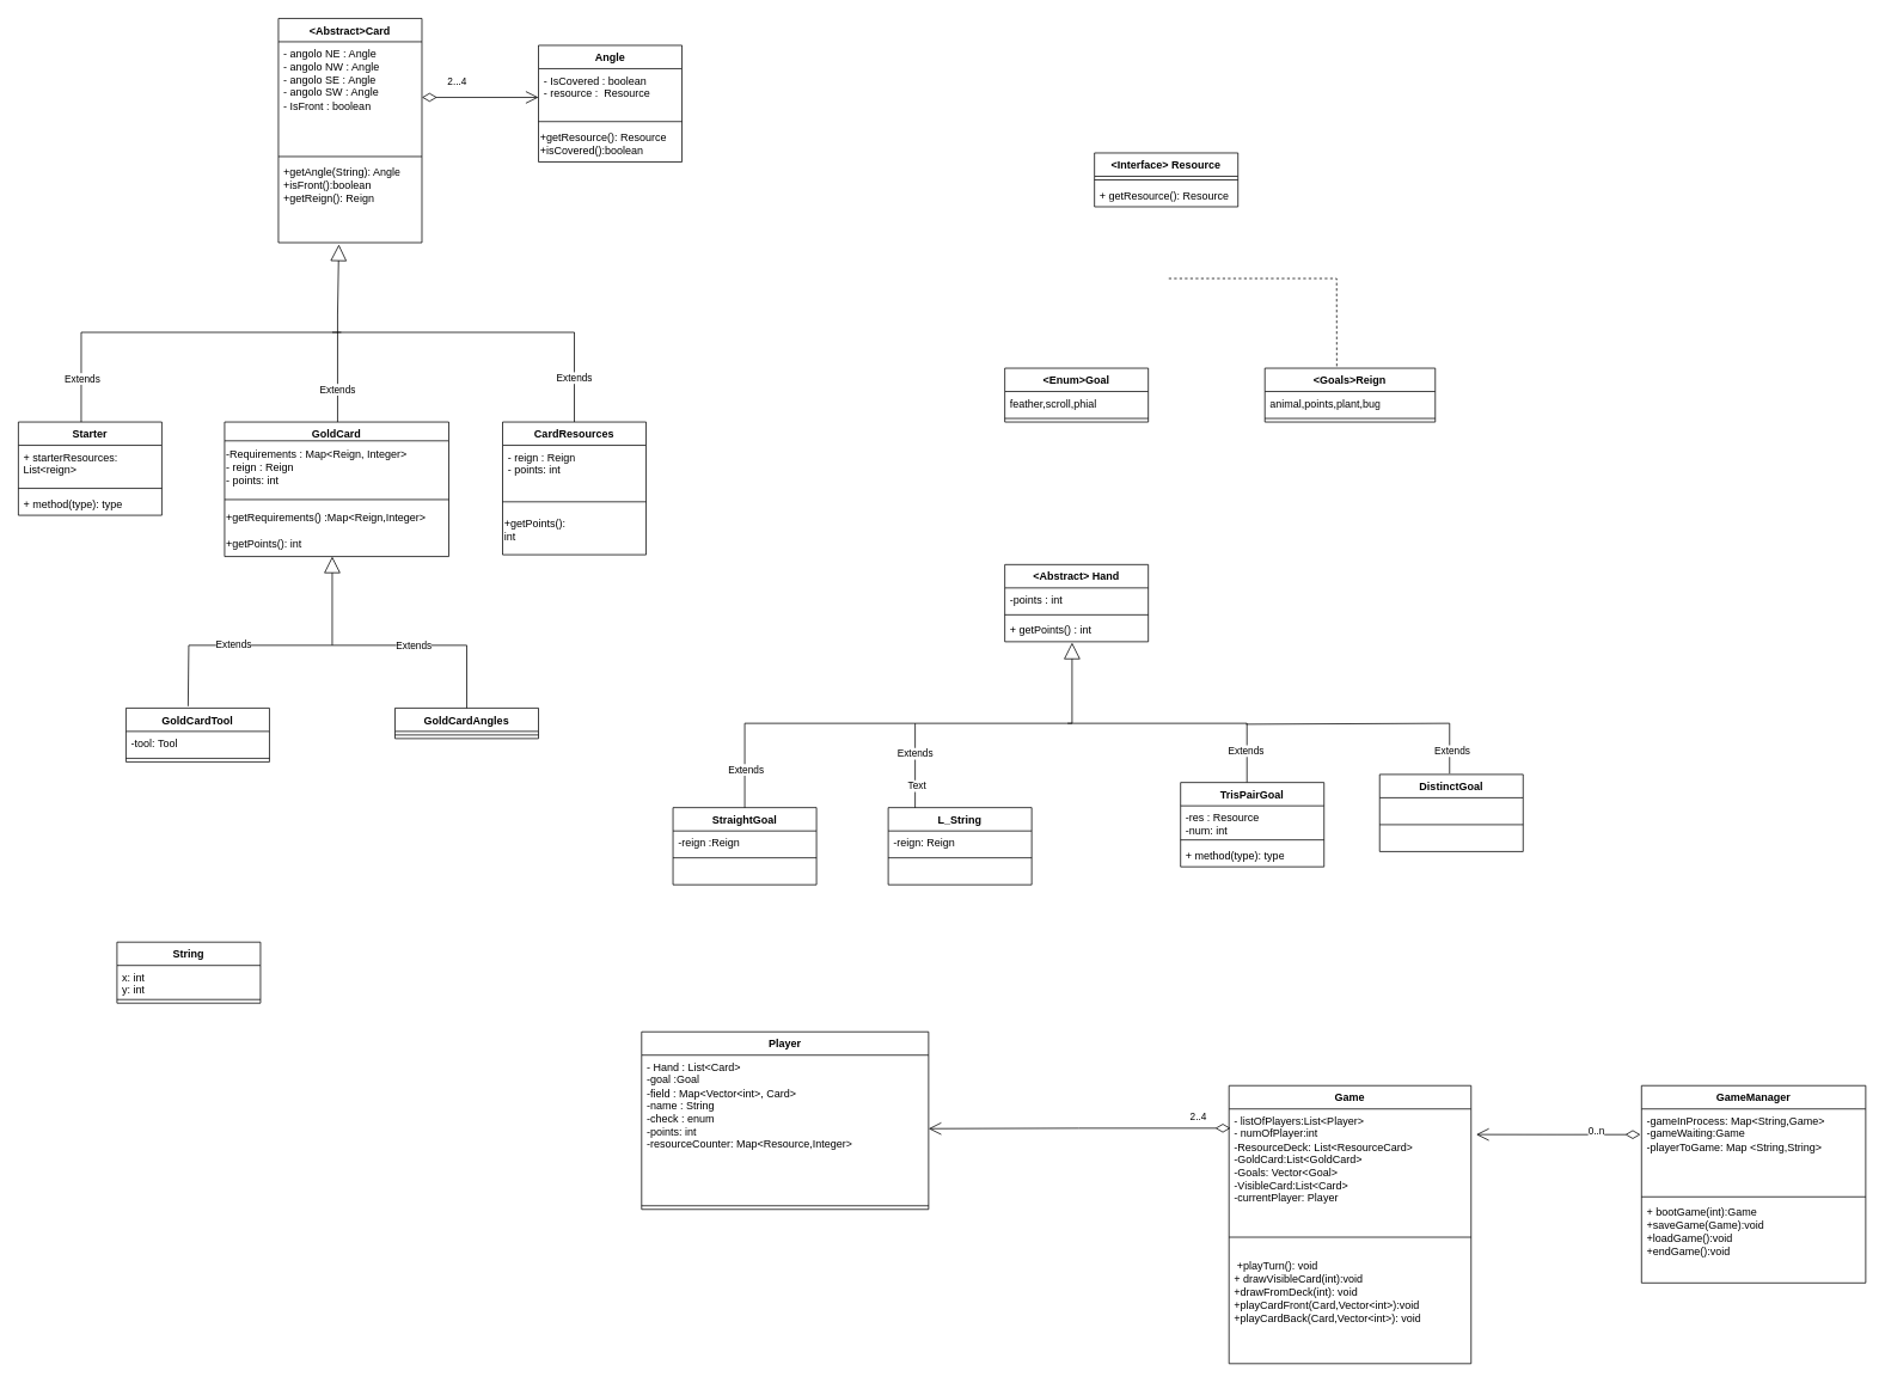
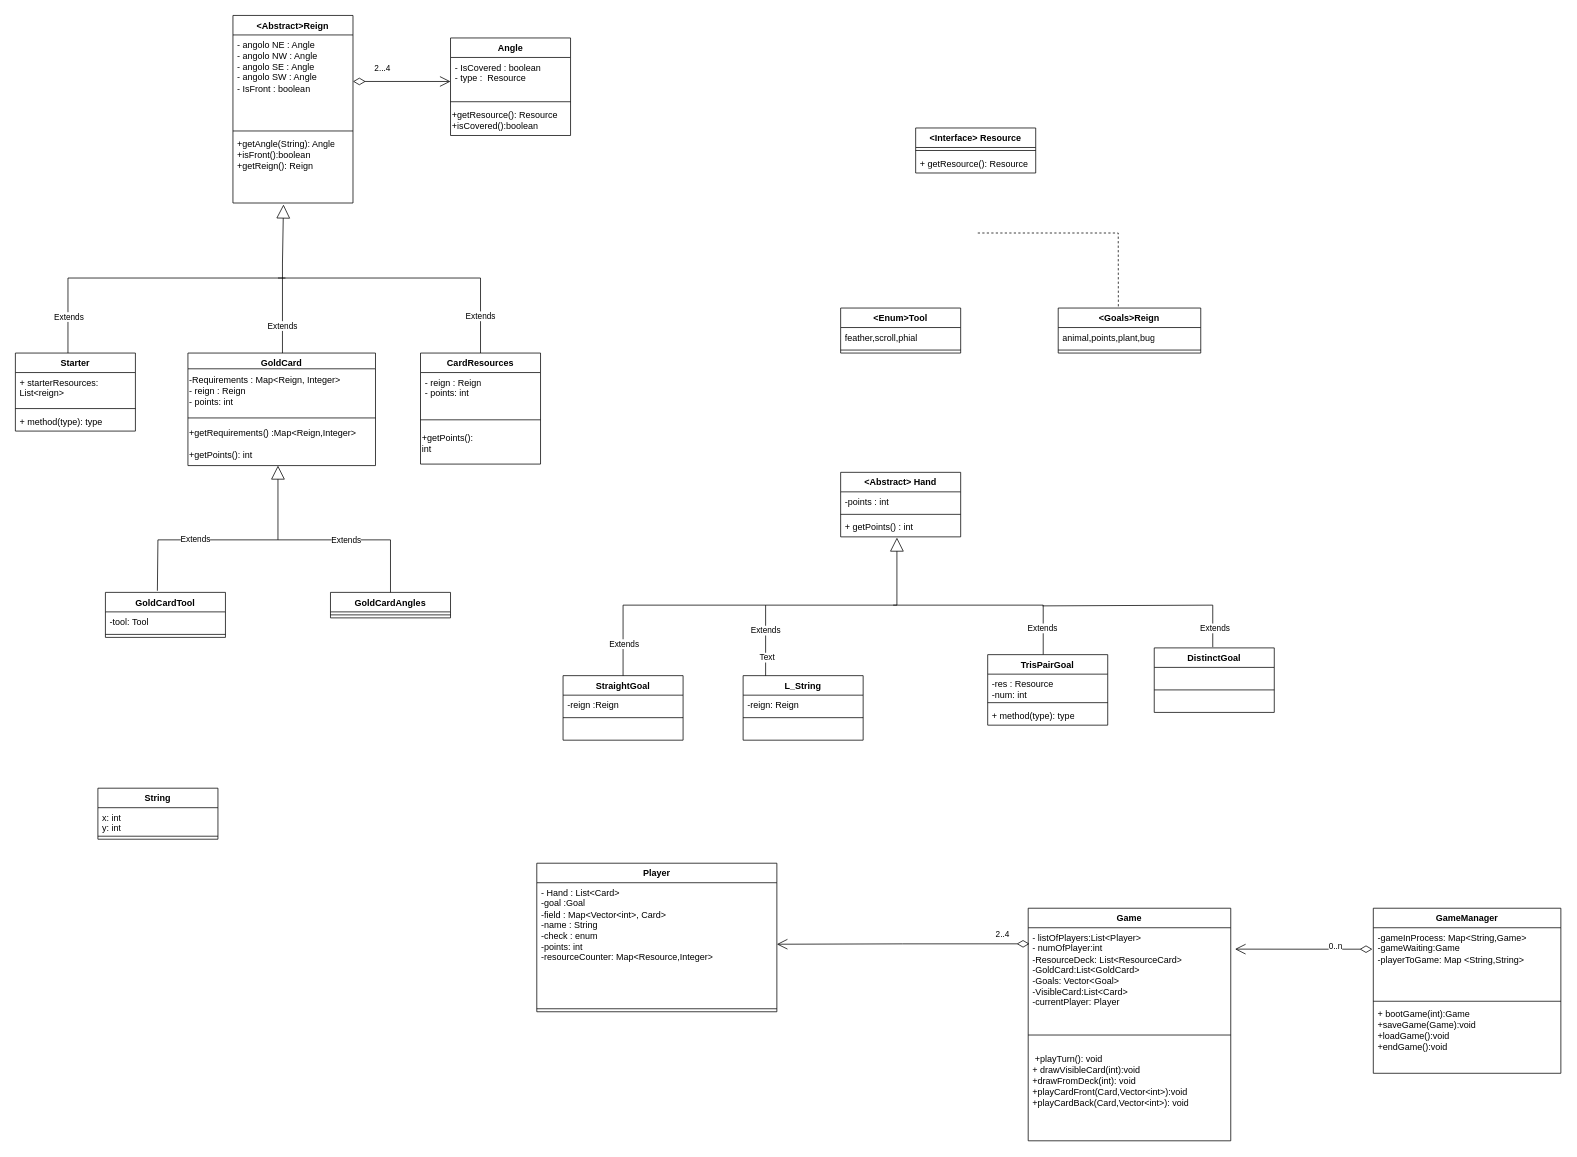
- <mxCell id="2" value="&amp;lt;Abstract&amp;gt;Card" style="swimlane;fontStyle=1;align=center;verticalAlign=top;childLayout=stackLayout;horizontal=1;startSize=26;horizontalStack=0;resizeParent=1;resizeParentMax=0;resizeLast=0;collapsible=1;marginBottom=0;whiteSpace=wrap;html=1;" parent="1" vertex="1"><mxGeometry x="310" y="20" width="160" height="250" as="geometry" /></mxCell>
+ <mxCell id="2" value="&amp;lt;Abstract&amp;gt;Reign" style="swimlane;fontStyle=1;align=center;verticalAlign=top;childLayout=stackLayout;horizontal=1;startSize=26;horizontalStack=0;resizeParent=1;resizeParentMax=0;resizeLast=0;collapsible=1;marginBottom=0;whiteSpace=wrap;html=1;" parent="1" vertex="1"><mxGeometry x="310" y="20" width="160" height="250" as="geometry" /></mxCell>
- <mxCell id="7" value="&lt;div&gt;- IsCovered : boolean&lt;/div&gt;&lt;div&gt;- resource :&amp;nbsp; Resource&lt;/div&gt;&lt;div&gt;&lt;br&gt;&lt;/div&gt;" style="text;strokeColor=none;fillColor=none;align=left;verticalAlign=top;spacingLeft=4;spacingRight=4;overflow=hidden;rotatable=0;points=[[0,0.5],[1,0.5]];portConstraint=eastwest;whiteSpace=wrap;html=1;" parent="6" vertex="1"><mxGeometry y="26" width="160" height="54" as="geometry" /></mxCell>
+ <mxCell id="7" value="&lt;div&gt;- IsCovered : boolean&lt;/div&gt;&lt;div&gt;- type :&amp;nbsp; Resource&lt;/div&gt;&lt;div&gt;&lt;br&gt;&lt;/div&gt;" style="text;strokeColor=none;fillColor=none;align=left;verticalAlign=top;spacingLeft=4;spacingRight=4;overflow=hidden;rotatable=0;points=[[0,0.5],[1,0.5]];portConstraint=eastwest;whiteSpace=wrap;html=1;" parent="6" vertex="1"><mxGeometry y="26" width="160" height="54" as="geometry" /></mxCell>
- <mxCell id="13" value="&amp;lt;Enum&amp;gt;Goal" style="swimlane;fontStyle=1;align=center;verticalAlign=top;childLayout=stackLayout;horizontal=1;startSize=26;horizontalStack=0;resizeParent=1;resizeParentMax=0;resizeLast=0;collapsible=1;marginBottom=0;whiteSpace=wrap;html=1;" parent="1" vertex="1"><mxGeometry x="1120" y="410" width="160" height="60" as="geometry" /></mxCell>
+ <mxCell id="13" value="&amp;lt;Enum&amp;gt;Tool" style="swimlane;fontStyle=1;align=center;verticalAlign=top;childLayout=stackLayout;horizontal=1;startSize=26;horizontalStack=0;resizeParent=1;resizeParentMax=0;resizeLast=0;collapsible=1;marginBottom=0;whiteSpace=wrap;html=1;" parent="1" vertex="1"><mxGeometry x="1120" y="410" width="160" height="60" as="geometry" /></mxCell>
